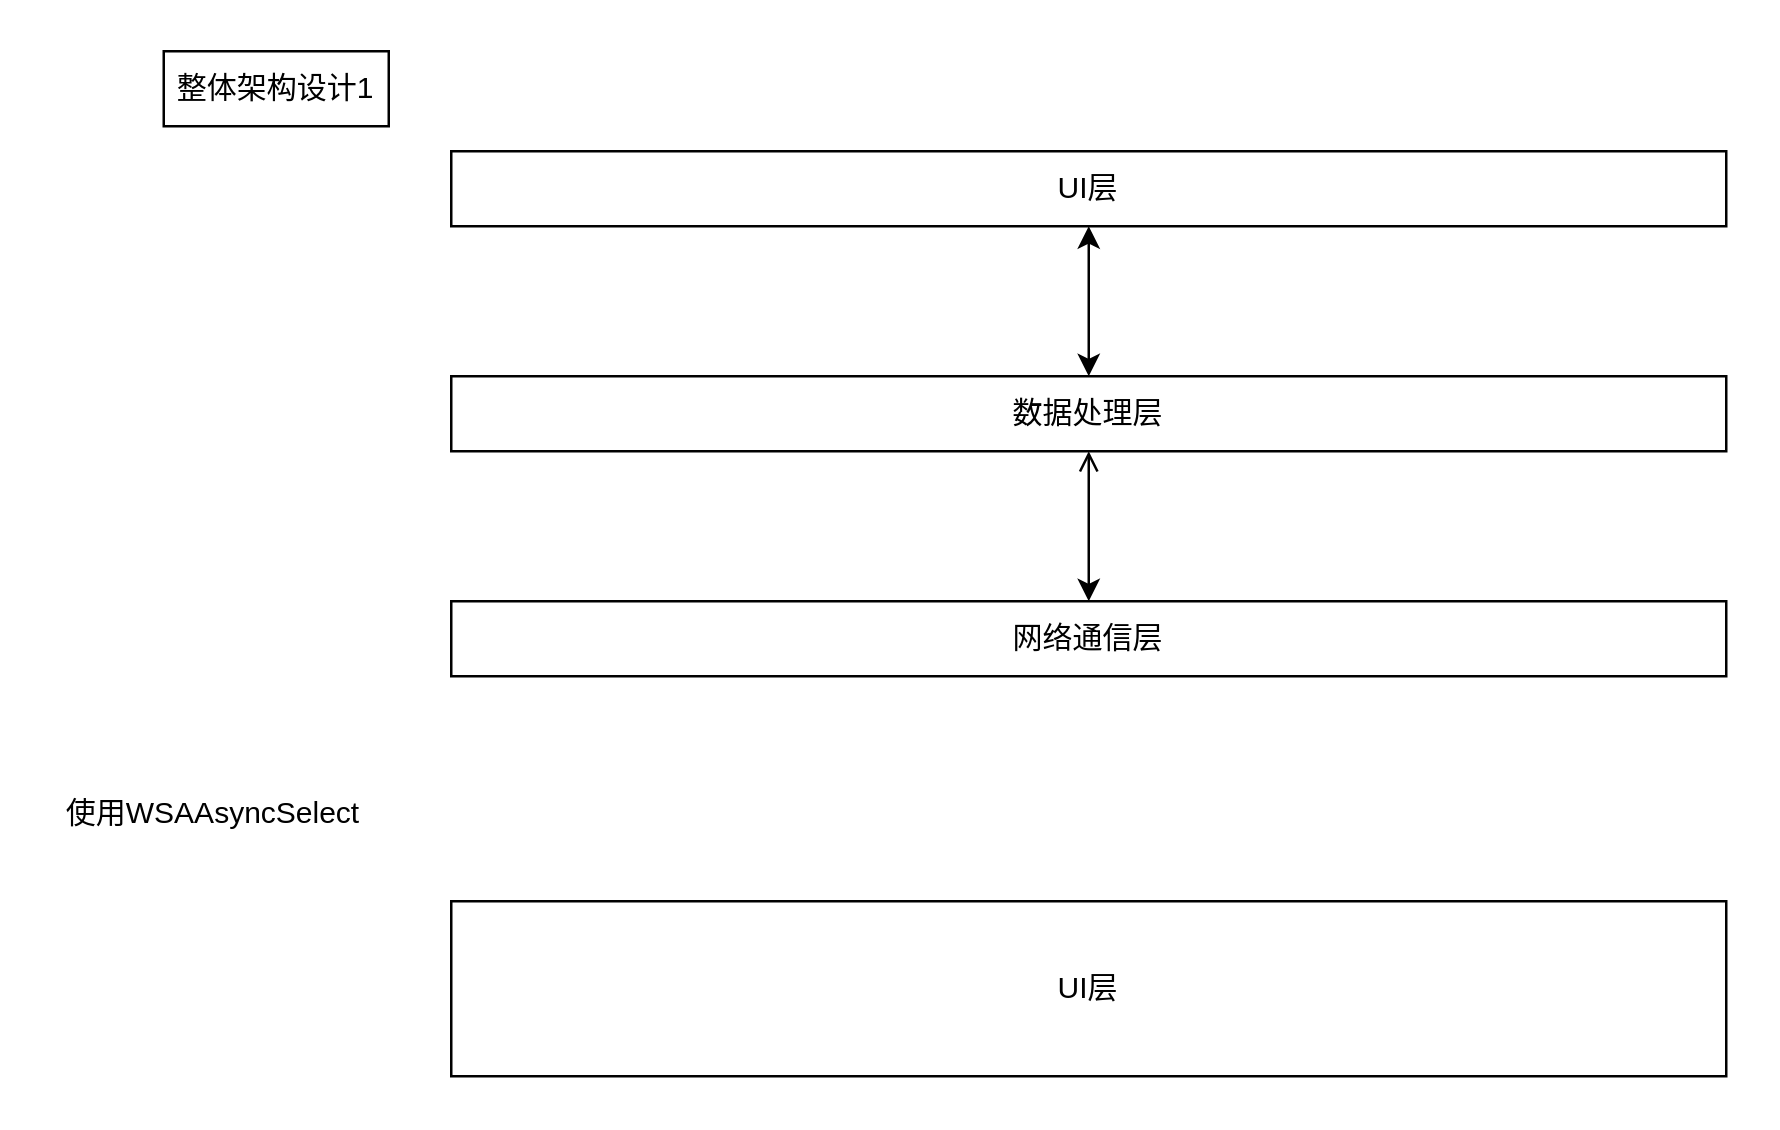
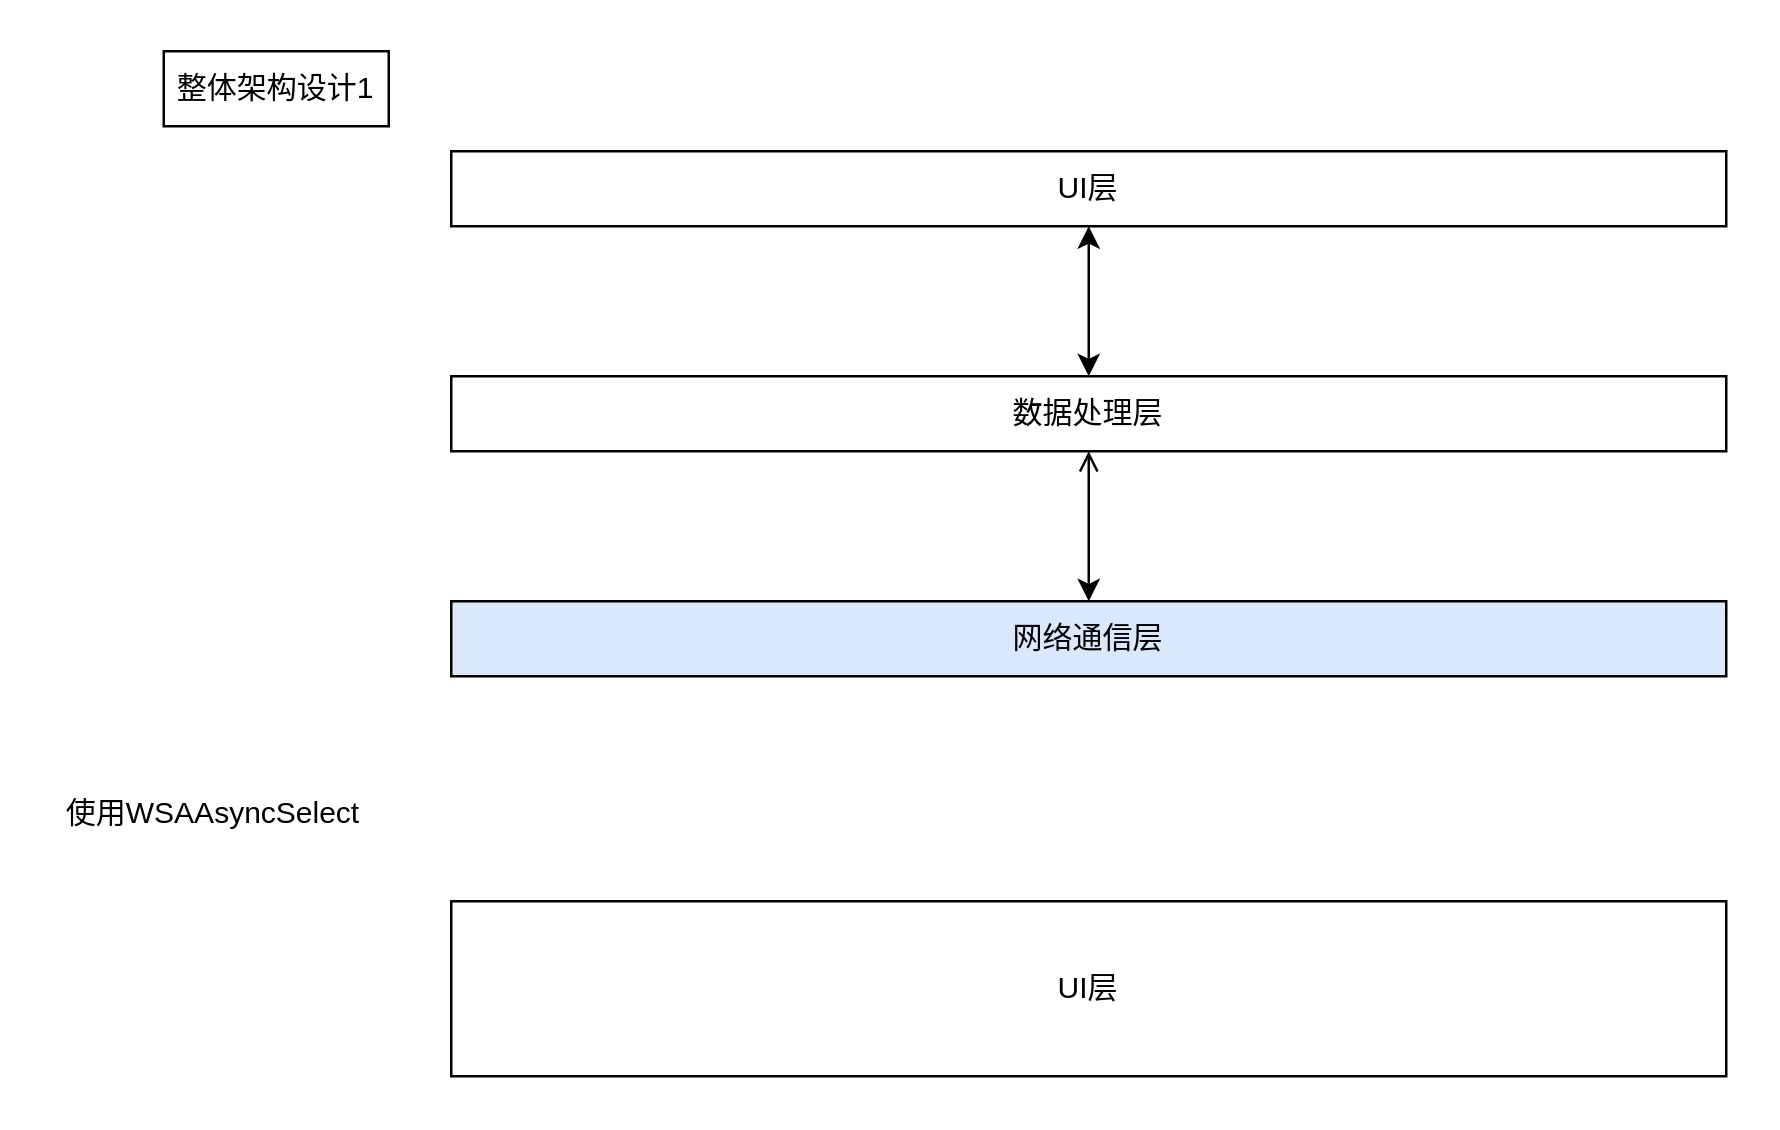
- <mxCell id="3" value="网络通信层" style="rounded=0;whiteSpace=wrap;html=1;" vertex="1" parent="1"><mxGeometry x="180" y="240" width="510" height="30" as="geometry" /></mxCell>
+ <mxCell id="3" value="网络通信层" style="rounded=0;whiteSpace=wrap;html=1;fillColor=#dae8fc;" vertex="1" parent="1"><mxGeometry x="180" y="240" width="510" height="30" as="geometry" /></mxCell>
